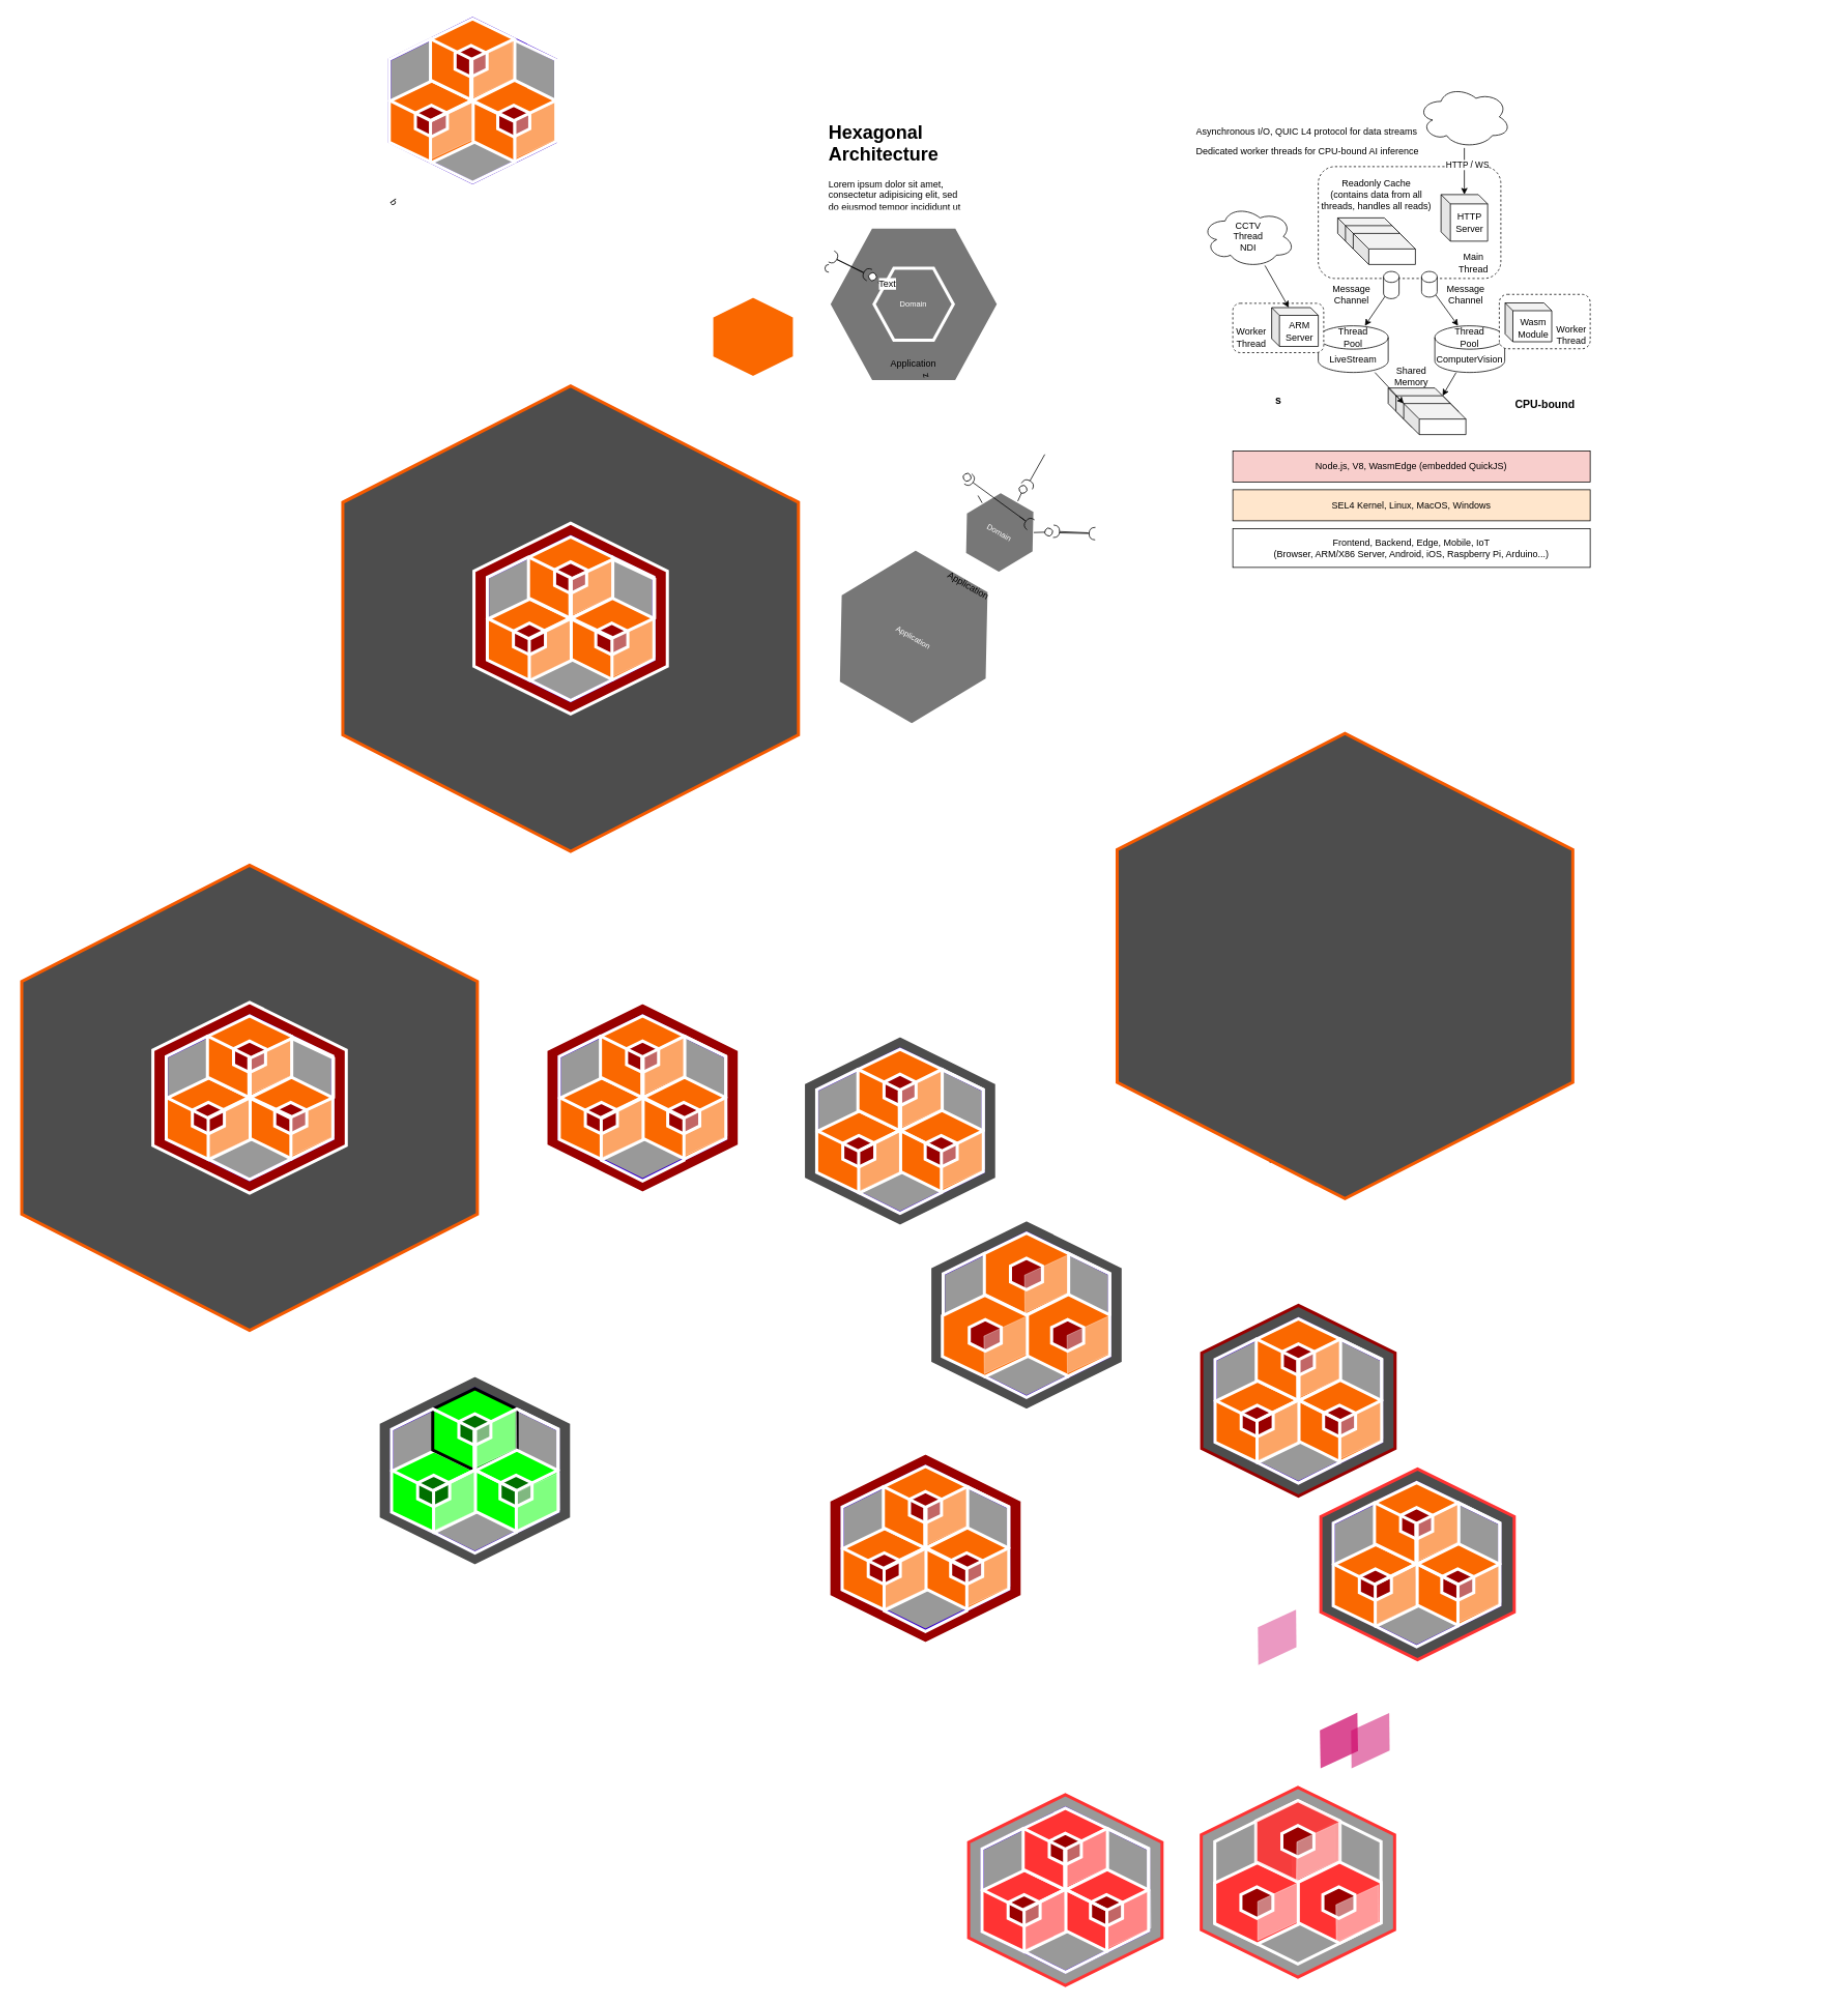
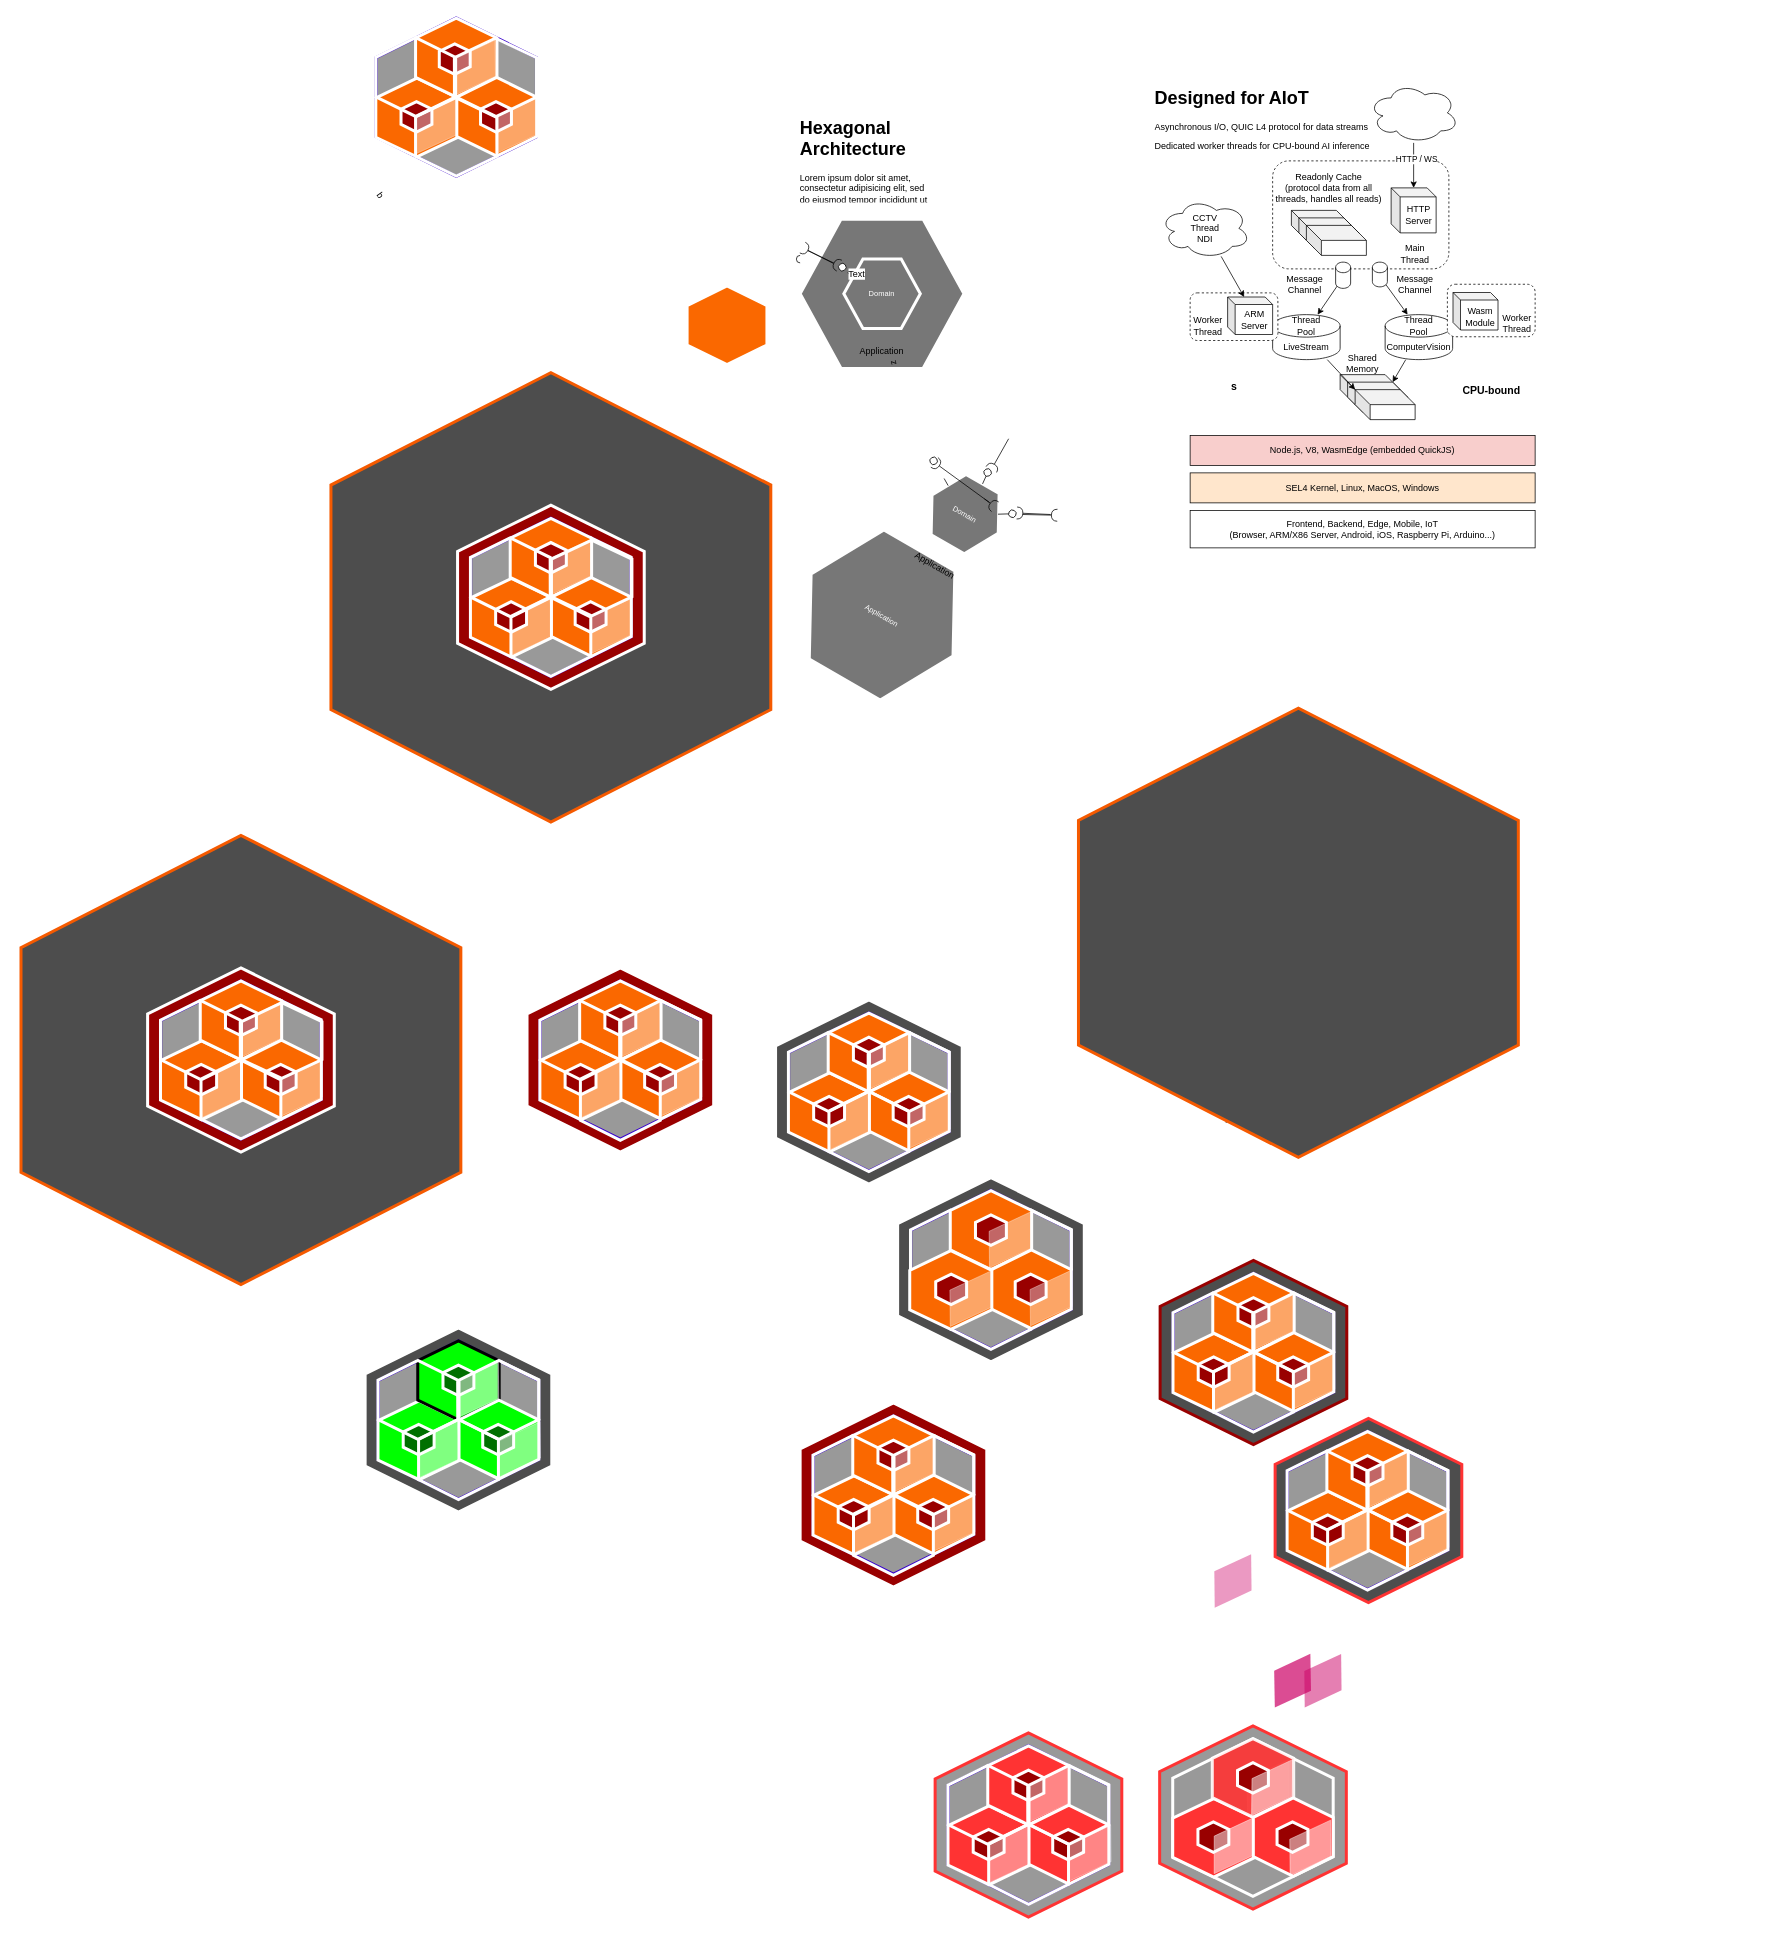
+ <mxCell id="65" value="&lt;h1&gt;Designed for AIoT&lt;/h1&gt;&lt;div&gt;&lt;br&gt;&lt;/div&gt;&lt;div&gt;&lt;br&gt;&lt;/div&gt;" style="text;html=1;strokeColor=none;fillColor=none;spacing=5;spacingTop=-20;whiteSpace=wrap;overflow=hidden;rounded=0;" parent="18" vertex="1"><mxGeometry x="28" width="235" height="36" as="geometry" /></mxCell>
- <mxCell id="51" value="Readonly Cache&lt;br&gt;(contains data from all threads, handles all reads)" style="text;html=1;strokeColor=none;fillColor=none;align=center;verticalAlign=middle;whiteSpace=wrap;rounded=0;" parent="18" vertex="1"><mxGeometry x="187" y="126" width="156" height="28" as="geometry" /></mxCell>
+ <mxCell id="51" value="Readonly Cache&lt;br&gt;(protocol data from all threads, handles all reads)" style="text;html=1;strokeColor=none;fillColor=none;align=center;verticalAlign=middle;whiteSpace=wrap;rounded=0;" parent="18" vertex="1"><mxGeometry x="187" y="126" width="156" height="28" as="geometry" /></mxCell>
- <mxCell id="27" value="Main Thread" style="text;html=1;strokeColor=none;fillColor=none;align=center;verticalAlign=middle;whiteSpace=wrap;rounded=0;" parent="18" vertex="1"><mxGeometry x="360" y="213" width="60" height="30" as="geometry" /></mxCell>
+ <mxCell id="27" value="Main Thread" style="text;html=1;strokeColor=none;fillColor=none;align=center;verticalAlign=middle;whiteSpace=wrap;rounded=0;" parent="18" vertex="1"><mxGeometry x="350" y="213" width="60" height="30" as="geometry" /></mxCell>
